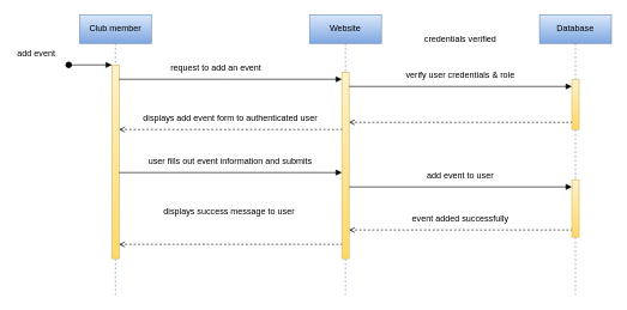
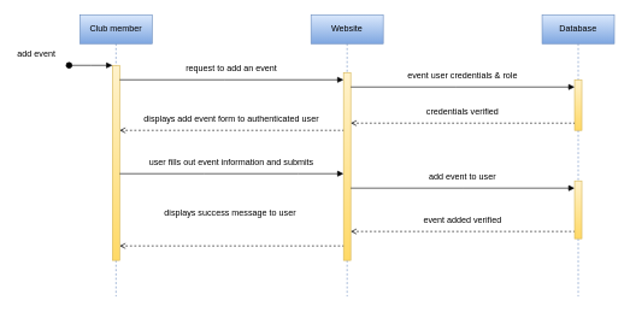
- <mxCell id="22" value="credentials verified" style="text;html=1;strokeColor=none;fillColor=none;align=center;verticalAlign=middle;whiteSpace=wrap;rounded=0;" parent="1" vertex="1"><mxGeometry x="560" y="40" width="160" height="30" as="geometry" /></mxCell>
+ <mxCell id="22" value="credentials verified" style="text;html=1;strokeColor=none;fillColor=none;align=center;verticalAlign=middle;whiteSpace=wrap;rounded=0;" parent="1" vertex="1"><mxGeometry x="560" y="140" width="160" height="30" as="geometry" /></mxCell>
- <mxCell id="9" value="request to add an event" style="text;html=1;strokeColor=none;fillColor=none;align=center;verticalAlign=middle;whiteSpace=wrap;rounded=0;" parent="1" vertex="1"><mxGeometry x="220" y="80" width="160" height="30" as="geometry" /></mxCell>
+ <mxCell id="9" value="request to add an event" style="text;html=1;strokeColor=none;fillColor=none;align=center;verticalAlign=middle;whiteSpace=wrap;rounded=0;" parent="1" vertex="1"><mxGeometry x="240" y="80" width="160" height="30" as="geometry" /></mxCell>
- <mxCell id="20" value="verify user credentials &amp;amp; role" style="text;html=1;strokeColor=none;fillColor=none;align=center;verticalAlign=middle;whiteSpace=wrap;rounded=0;" parent="1" vertex="1"><mxGeometry x="560" y="90" width="160" height="30" as="geometry" /></mxCell>
+ <mxCell id="20" value="event user credentials &amp;amp; role" style="text;html=1;strokeColor=none;fillColor=none;align=center;verticalAlign=middle;whiteSpace=wrap;rounded=0;" parent="1" vertex="1"><mxGeometry x="560" y="90" width="160" height="30" as="geometry" /></mxCell>
- <mxCell id="17" value="event added successfully" style="text;html=1;strokeColor=none;fillColor=none;align=center;verticalAlign=middle;whiteSpace=wrap;rounded=0;" parent="1" vertex="1"><mxGeometry x="550" y="290" width="180" height="30" as="geometry" /></mxCell>
+ <mxCell id="17" value="event added verified" style="text;html=1;strokeColor=none;fillColor=none;align=center;verticalAlign=middle;whiteSpace=wrap;rounded=0;" parent="1" vertex="1"><mxGeometry x="550" y="290" width="180" height="30" as="geometry" /></mxCell>
